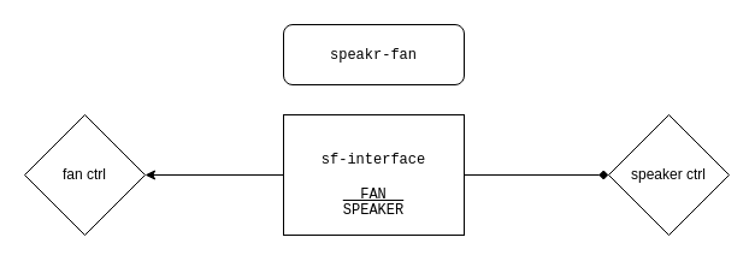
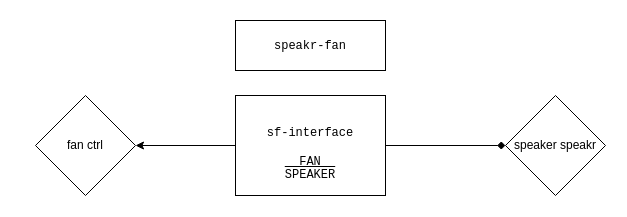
- <mxCell id="2" value="&lt;h4&gt;&lt;span style=&quot;font-weight: normal;&quot;&gt;&lt;font face=&quot;Courier New&quot;&gt;speakr-fan&lt;/font&gt;&lt;/span&gt;&lt;/h4&gt;" style="whiteSpace=wrap;html=1;rounded=1;" vertex="1" parent="1"><mxGeometry x="235" y="20" width="150" height="50" as="geometry" /></mxCell>
+ <mxCell id="2" value="&lt;h4&gt;&lt;span style=&quot;font-weight: normal;&quot;&gt;&lt;font face=&quot;Courier New&quot;&gt;speakr-fan&lt;/font&gt;&lt;/span&gt;&lt;/h4&gt;" style="whiteSpace=wrap;html=1;" vertex="1" parent="1"><mxGeometry x="235" y="20" width="150" height="50" as="geometry" /></mxCell>
- <mxCell id="6" value="fan ctrl" style="rhombus;whiteSpace=wrap;html=1;" vertex="1" parent="1"><mxGeometry x="20" y="95" width="100" height="100" as="geometry" /></mxCell>
+ <mxCell id="6" value="fan ctrl" style="rhombus;whiteSpace=wrap;html=1;" vertex="1" parent="1"><mxGeometry x="35" y="95" width="100" height="100" as="geometry" /></mxCell>
- <mxCell id="7" value="speaker ctrl" style="rhombus;whiteSpace=wrap;html=1;" vertex="1" parent="1"><mxGeometry x="505" y="95" width="100" height="100" as="geometry" /></mxCell>
+ <mxCell id="7" value="speaker speakr" style="rhombus;whiteSpace=wrap;html=1;" vertex="1" parent="1"><mxGeometry x="505" y="95" width="100" height="100" as="geometry" /></mxCell>
